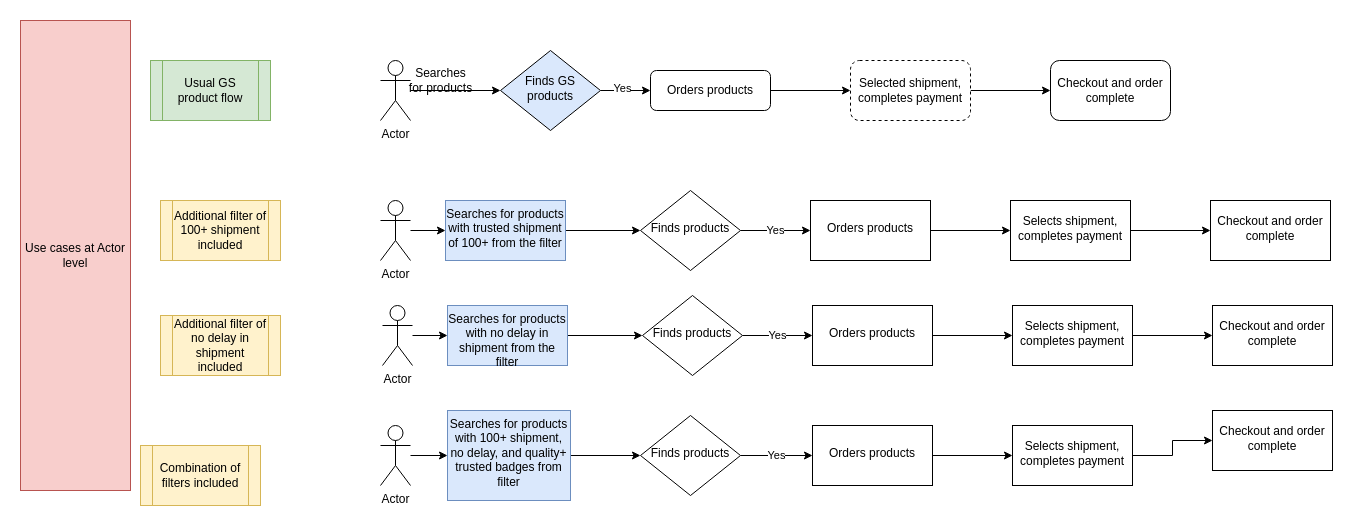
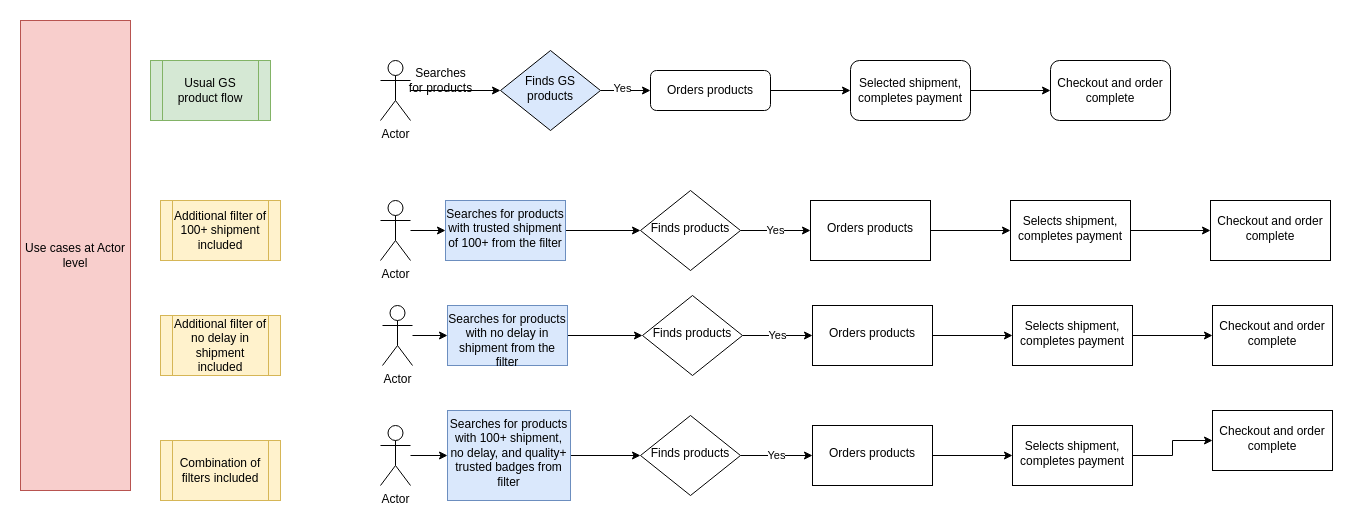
- <mxCell id="11" value="Selected shipment, completes payment" style="whiteSpace=wrap;html=1;rounded=1;glass=0;strokeWidth=1;shadow=0;dashed=1;" vertex="1" parent="1"><mxGeometry x="850" y="60" width="120" height="60" as="geometry" /></mxCell>
+ <mxCell id="11" value="Selected shipment, completes payment" style="whiteSpace=wrap;html=1;rounded=1;glass=0;strokeWidth=1;shadow=0;" vertex="1" parent="1"><mxGeometry x="850" y="60" width="120" height="60" as="geometry" /></mxCell>
- <mxCell id="49" value="Combination of filters included" style="shape=process;whiteSpace=wrap;html=1;backgroundOutline=1;fillColor=#fff2cc;strokeColor=#d6b656;" vertex="1" parent="1"><mxGeometry x="140" y="445" width="120" height="60" as="geometry" /></mxCell>
+ <mxCell id="49" value="Combination of filters included" style="shape=process;whiteSpace=wrap;html=1;backgroundOutline=1;fillColor=#fff2cc;strokeColor=#d6b656;" vertex="1" parent="1"><mxGeometry x="160" y="440" width="120" height="60" as="geometry" /></mxCell>
